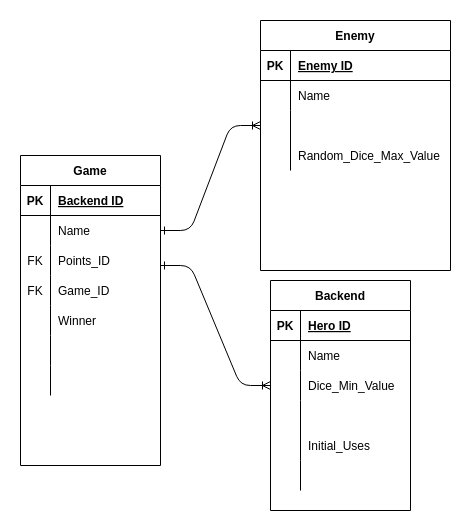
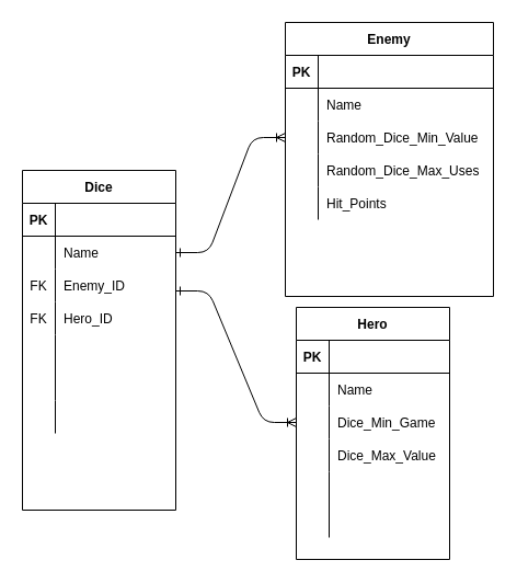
- <mxCell id="24" value="Enemy ID" style="shape=partialRectangle;connectable=0;fillColor=none;top=0;left=0;bottom=0;right=0;align=left;spacingLeft=6;fontStyle=5;overflow=hidden;" vertex="1" parent="22"><mxGeometry x="30" width="160" height="30" as="geometry" /></mxCell>
+ <mxCell id="30" value="Random_Dice_Min_Value" style="shape=partialRectangle;connectable=0;fillColor=none;top=0;left=0;bottom=0;right=0;align=left;spacingLeft=6;overflow=hidden;" vertex="1" parent="28"><mxGeometry x="30" width="160" height="30" as="geometry" /></mxCell>
- <mxCell id="33" value="Random_Dice_Max_Value" style="shape=partialRectangle;connectable=0;fillColor=none;top=0;left=0;bottom=0;right=0;align=left;spacingLeft=6;overflow=hidden;" vertex="1" parent="31"><mxGeometry x="30" width="160" height="30" as="geometry" /></mxCell>
+ <mxCell id="33" value="Random_Dice_Max_Uses" style="shape=partialRectangle;connectable=0;fillColor=none;top=0;left=0;bottom=0;right=0;align=left;spacingLeft=6;overflow=hidden;" vertex="1" parent="31"><mxGeometry x="30" width="160" height="30" as="geometry" /></mxCell>
- <mxCell id="37" value="Game" style="shape=table;startSize=30;container=1;collapsible=1;childLayout=tableLayout;fixedRows=1;rowLines=0;fontStyle=1;align=center;resizeLast=1;" vertex="1" parent="1"><mxGeometry x="20" y="155" width="140" height="310" as="geometry" /></mxCell>
+ <mxCell id="37" value="Dice" style="shape=table;startSize=30;container=1;collapsible=1;childLayout=tableLayout;fixedRows=1;rowLines=0;fontStyle=1;align=center;resizeLast=1;" vertex="1" parent="1"><mxGeometry x="20" y="155" width="140" height="310" as="geometry" /></mxCell>
+ <mxCell id="36" value="Hit_Points" style="shape=partialRectangle;connectable=0;fillColor=none;top=0;left=0;bottom=0;right=0;align=left;spacingLeft=6;overflow=hidden;" vertex="1" parent="34"><mxGeometry x="30" width="160" height="30" as="geometry" /></mxCell>
- <mxCell id="40" value="Backend ID" style="shape=partialRectangle;connectable=0;fillColor=none;top=0;left=0;bottom=0;right=0;align=left;spacingLeft=6;fontStyle=5;overflow=hidden;" vertex="1" parent="38"><mxGeometry x="30" width="110" height="30" as="geometry" /></mxCell>
- <mxCell id="46" value="Points_ID" style="shape=partialRectangle;connectable=0;fillColor=none;top=0;left=0;bottom=0;right=0;align=left;spacingLeft=6;overflow=hidden;" vertex="1" parent="44"><mxGeometry x="30" width="110" height="30" as="geometry" /></mxCell>
+ <mxCell id="46" value="Enemy_ID" style="shape=partialRectangle;connectable=0;fillColor=none;top=0;left=0;bottom=0;right=0;align=left;spacingLeft=6;overflow=hidden;" vertex="1" parent="44"><mxGeometry x="30" width="110" height="30" as="geometry" /></mxCell>
- <mxCell id="49" value="Game_ID" style="shape=partialRectangle;connectable=0;fillColor=none;top=0;left=0;bottom=0;right=0;align=left;spacingLeft=6;overflow=hidden;" vertex="1" parent="47"><mxGeometry x="30" width="110" height="30" as="geometry" /></mxCell>
+ <mxCell id="49" value="Hero_ID" style="shape=partialRectangle;connectable=0;fillColor=none;top=0;left=0;bottom=0;right=0;align=left;spacingLeft=6;overflow=hidden;" vertex="1" parent="47"><mxGeometry x="30" width="110" height="30" as="geometry" /></mxCell>
- <mxCell id="2" value="Backend" style="shape=table;startSize=30;container=1;collapsible=1;childLayout=tableLayout;fixedRows=1;rowLines=0;fontStyle=1;align=center;resizeLast=1;" vertex="1" parent="1"><mxGeometry x="270" y="280" width="140" height="230.0" as="geometry" /></mxCell>
+ <mxCell id="2" value="Hero" style="shape=table;startSize=30;container=1;collapsible=1;childLayout=tableLayout;fixedRows=1;rowLines=0;fontStyle=1;align=center;resizeLast=1;" vertex="1" parent="1"><mxGeometry x="270" y="280" width="140" height="230.0" as="geometry" /></mxCell>
- <mxCell id="52" value="Winner" style="shape=partialRectangle;connectable=0;fillColor=none;top=0;left=0;bottom=0;right=0;align=left;spacingLeft=6;overflow=hidden;" vertex="1" parent="50"><mxGeometry x="30" width="110" height="30" as="geometry" /></mxCell>
- <mxCell id="5" value="Hero ID" style="shape=partialRectangle;connectable=0;fillColor=none;top=0;left=0;bottom=0;right=0;align=left;spacingLeft=6;fontStyle=5;overflow=hidden;" vertex="1" parent="3"><mxGeometry x="30" width="110" height="30" as="geometry" /></mxCell>
- <mxCell id="11" value="Dice_Min_Value" style="shape=partialRectangle;connectable=0;fillColor=none;top=0;left=0;bottom=0;right=0;align=left;spacingLeft=6;overflow=hidden;" vertex="1" parent="9"><mxGeometry x="30" width="110" height="30" as="geometry" /></mxCell>
+ <mxCell id="11" value="Dice_Min_Game" style="shape=partialRectangle;connectable=0;fillColor=none;top=0;left=0;bottom=0;right=0;align=left;spacingLeft=6;overflow=hidden;" vertex="1" parent="9"><mxGeometry x="30" width="110" height="30" as="geometry" /></mxCell>
+ <mxCell id="14" value="Dice_Max_Value" style="shape=partialRectangle;connectable=0;fillColor=none;top=0;left=0;bottom=0;right=0;align=left;spacingLeft=6;overflow=hidden;" vertex="1" parent="12"><mxGeometry x="30" width="110" height="30" as="geometry" /></mxCell>
- <mxCell id="17" value="Initial_Uses" style="shape=partialRectangle;connectable=0;fillColor=none;top=0;left=0;bottom=0;right=0;align=left;spacingLeft=6;overflow=hidden;" vertex="1" parent="15"><mxGeometry x="30" width="110" height="30" as="geometry" /></mxCell>
